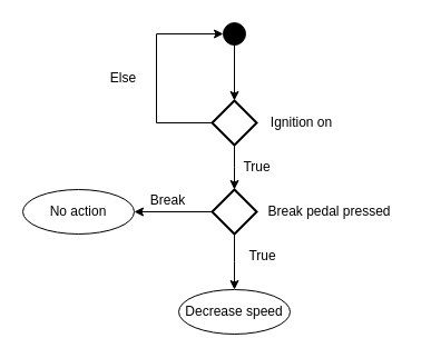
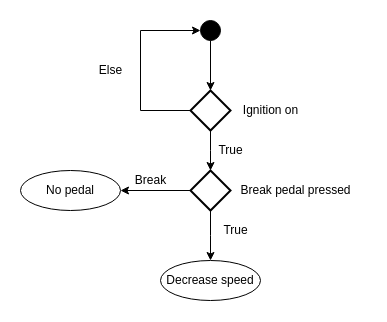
- <mxCell id="16" value="No action" style="ellipse;whiteSpace=wrap;html=1;align=center;" parent="1" vertex="1"><mxGeometry x="20" y="170" width="100" height="40" as="geometry" /></mxCell>
+ <mxCell id="16" value="No pedal" style="ellipse;whiteSpace=wrap;html=1;align=center;" parent="1" vertex="1"><mxGeometry x="20" y="170" width="100" height="40" as="geometry" /></mxCell>
